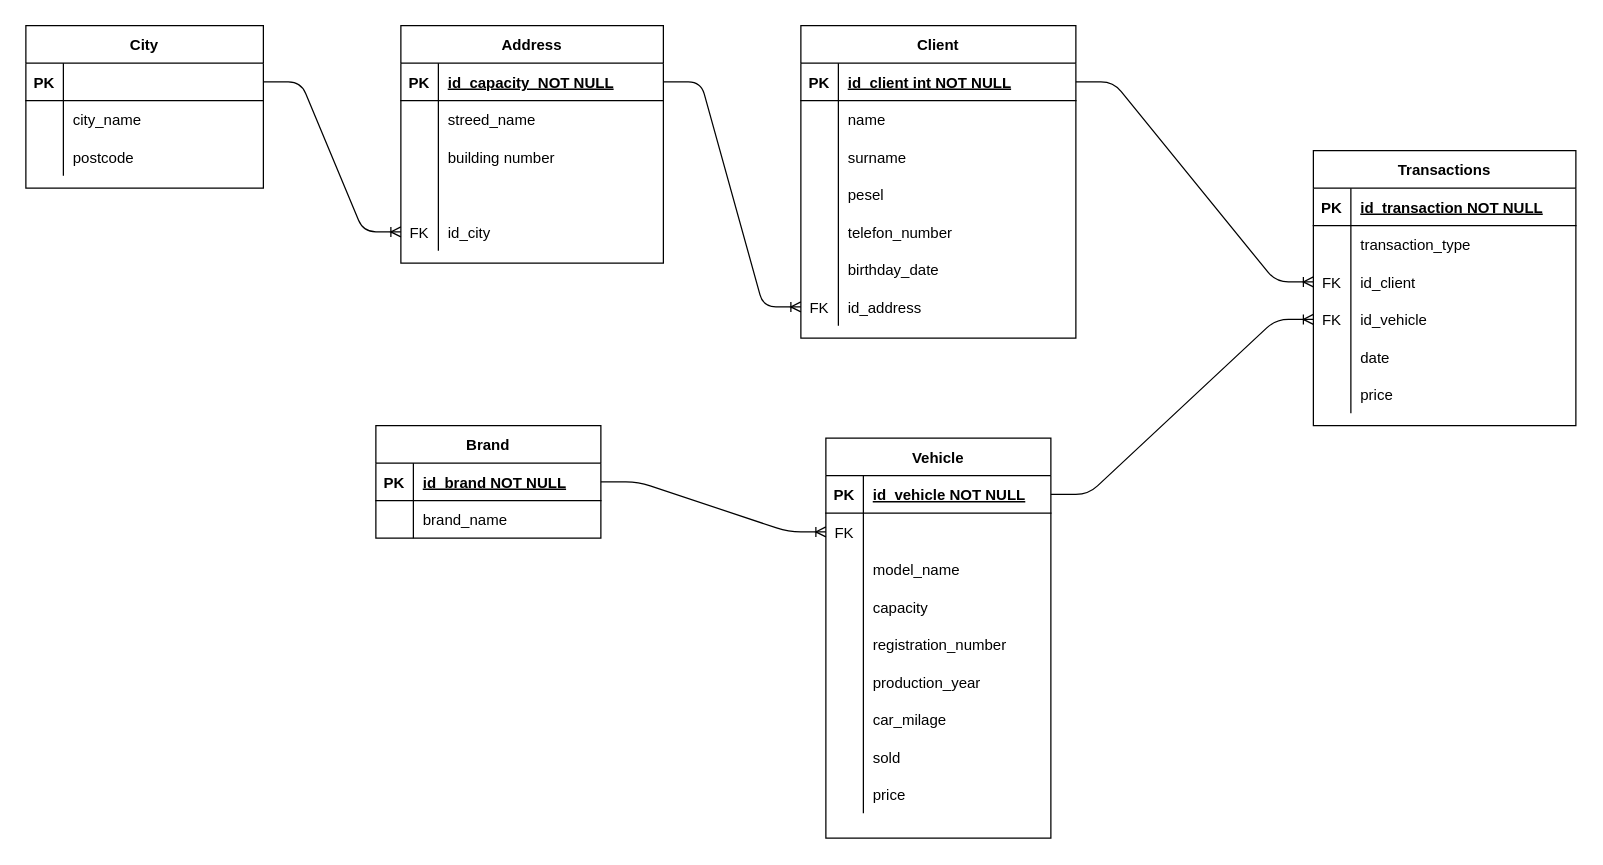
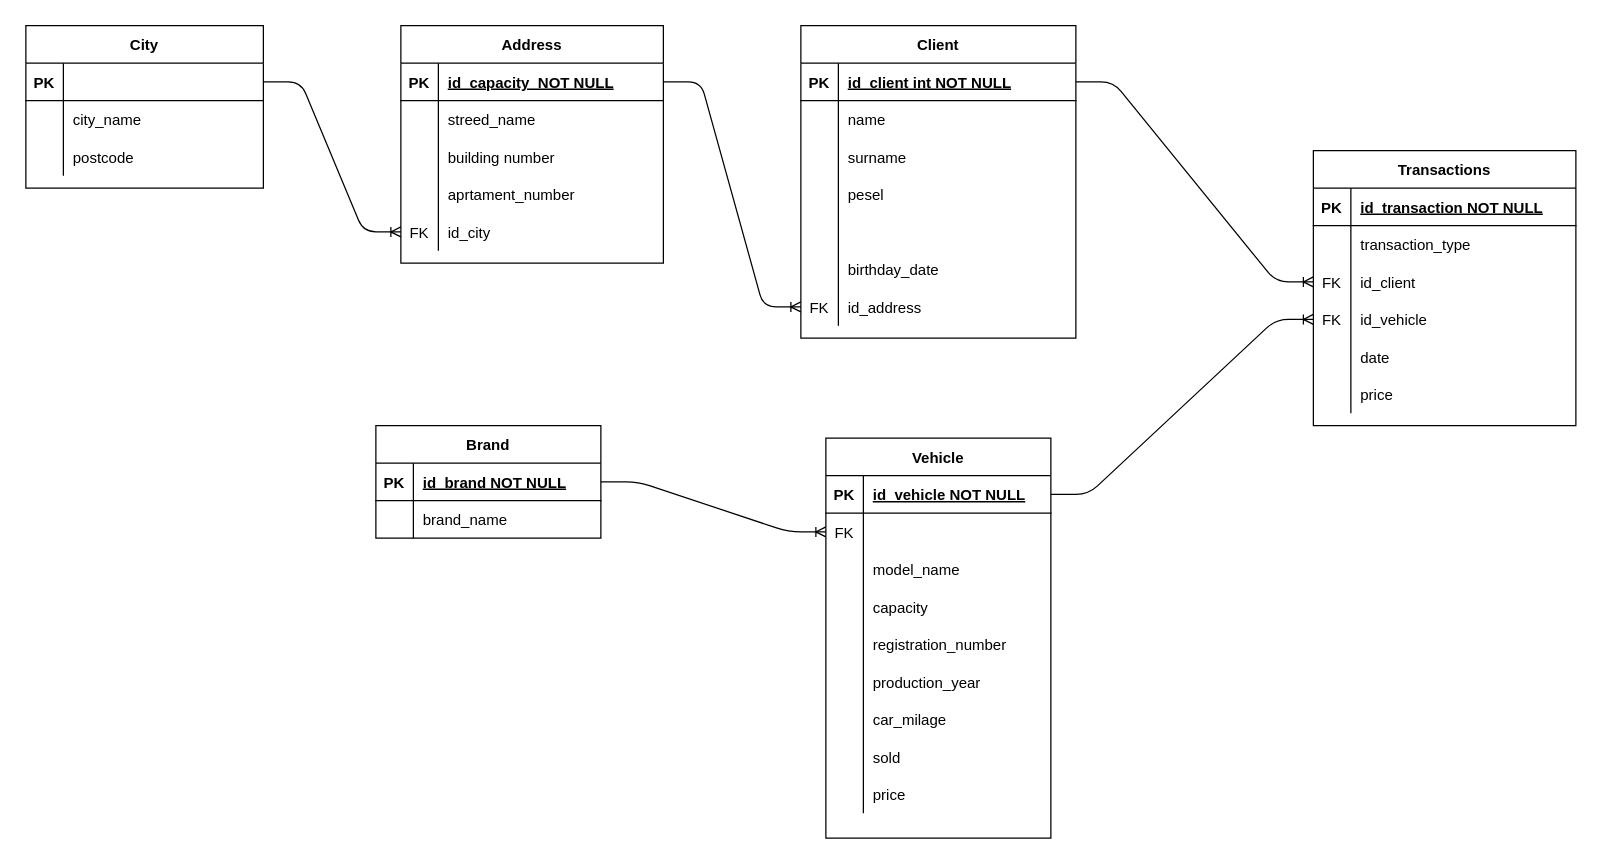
+ <mxCell id="14" value="aprtament_number" style="shape=partialRectangle;connectable=0;fillColor=none;top=0;left=0;bottom=0;right=0;align=left;spacingLeft=6;overflow=hidden;" parent="12" vertex="1"><mxGeometry x="30" width="180" height="30" as="geometry" /></mxCell>
- <mxCell id="33" value="telefon_number" style="shape=partialRectangle;connectable=0;fillColor=none;top=0;left=0;bottom=0;right=0;align=left;spacingLeft=6;overflow=hidden;" parent="31" vertex="1"><mxGeometry x="30" width="190" height="30" as="geometry" /></mxCell>
